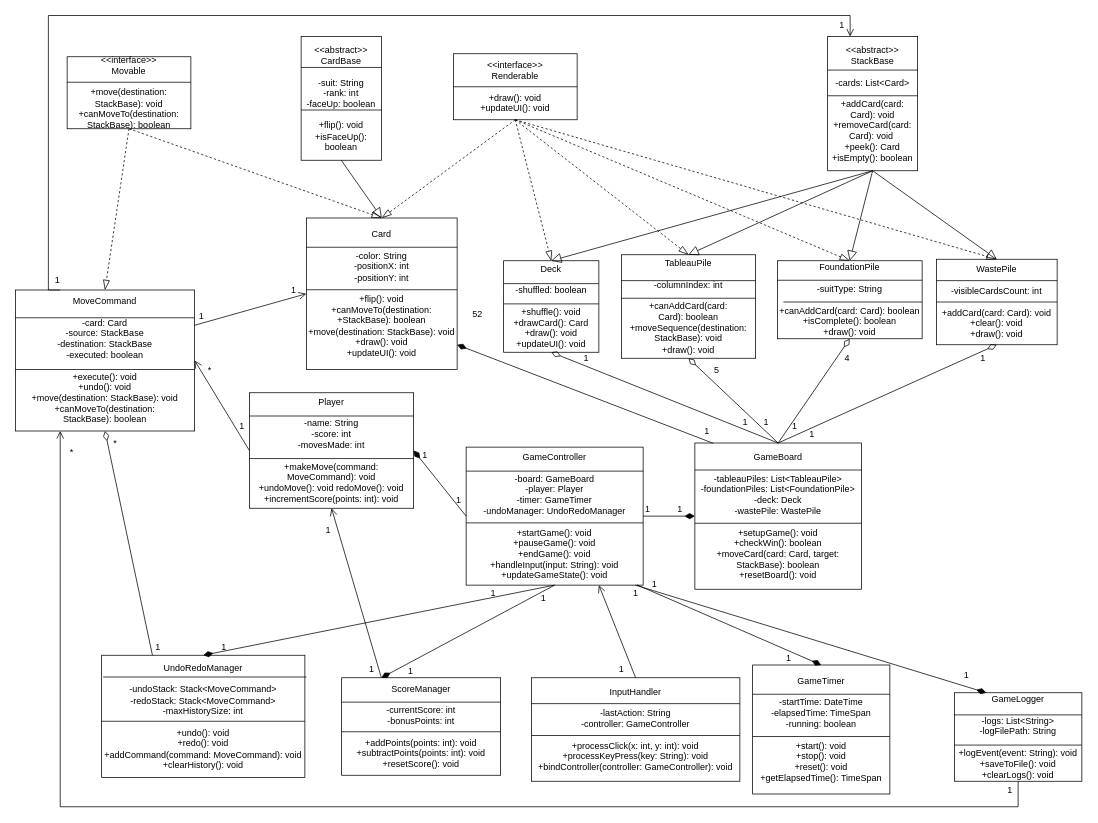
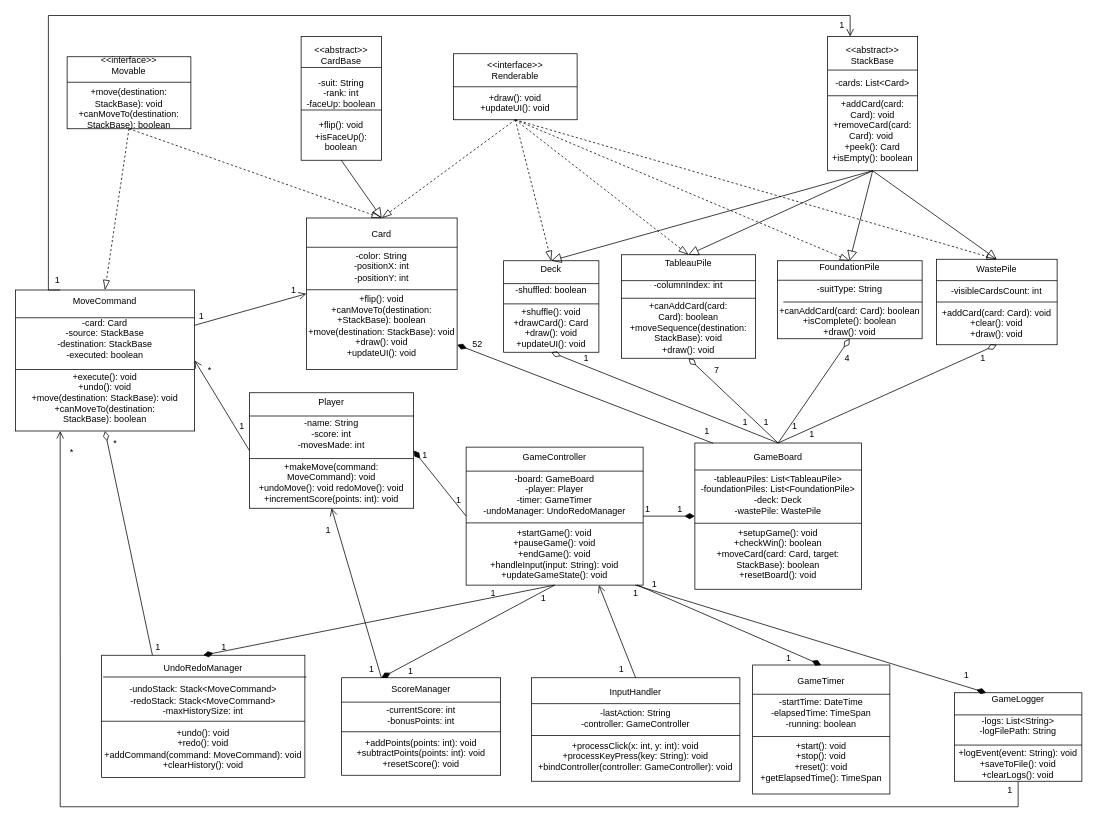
- <mxCell id="93" value="52" style="text;html=1;whiteSpace=wrap;strokeColor=none;fillColor=none;align=center;verticalAlign=middle;rounded=0;" vertex="1" parent="1"><mxGeometry x="627" y="406" width="19" height="23" as="geometry" /></mxCell>
+ <mxCell id="93" value="52" style="text;html=1;whiteSpace=wrap;strokeColor=none;fillColor=none;align=center;verticalAlign=middle;rounded=0;" vertex="1" parent="1"><mxGeometry x="627" y="446" width="19" height="23" as="geometry" /></mxCell>
- <mxCell id="91" value="5" style="text;html=1;whiteSpace=wrap;strokeColor=none;fillColor=none;align=center;verticalAlign=middle;rounded=0;" vertex="1" parent="1"><mxGeometry x="946" y="481" width="19" height="23" as="geometry" /></mxCell>
+ <mxCell id="91" value="7" style="text;html=1;whiteSpace=wrap;strokeColor=none;fillColor=none;align=center;verticalAlign=middle;rounded=0;" vertex="1" parent="1"><mxGeometry x="946" y="481" width="19" height="23" as="geometry" /></mxCell>
